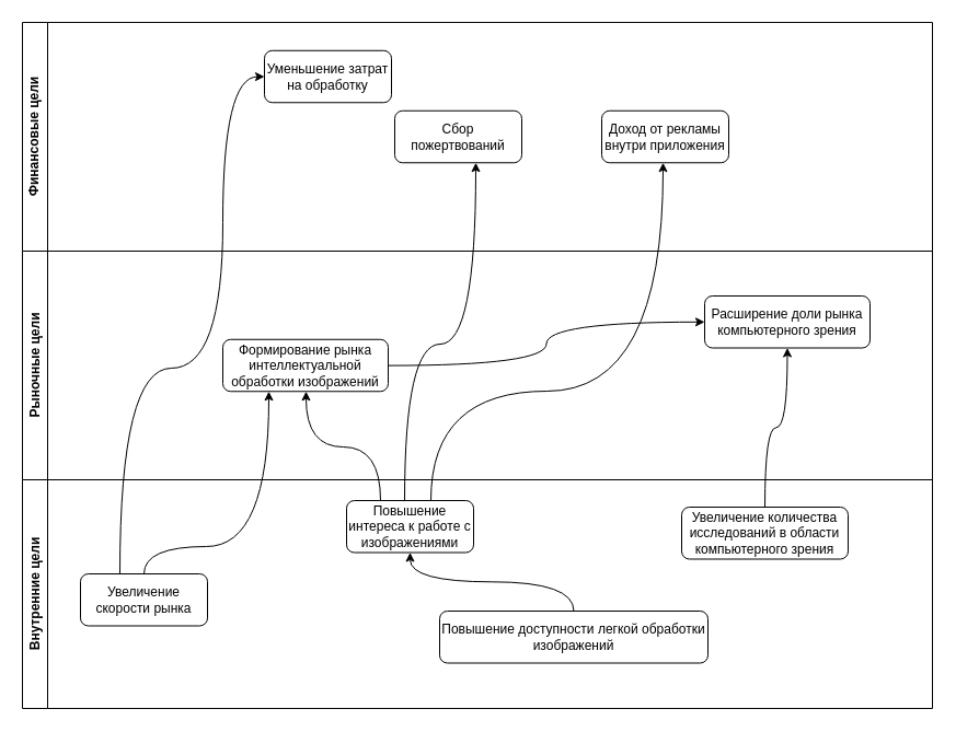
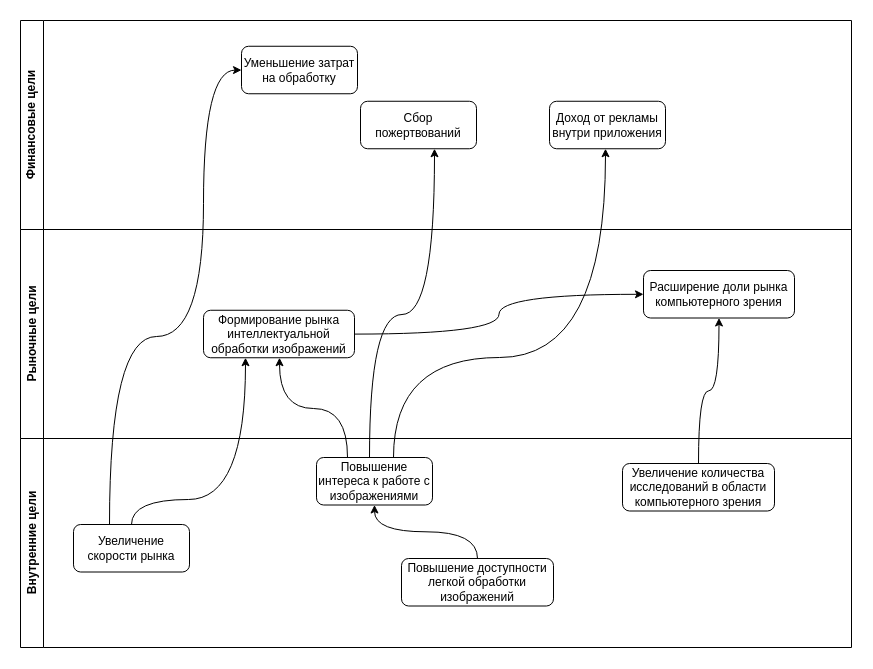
- <mxCell id="13" value="Повышение доступности легкой обработки изображений" style="rounded=1;whiteSpace=wrap;html=1;" vertex="1" parent="10"><mxGeometry x="381" y="120" width="245" height="47.5" as="geometry" /></mxCell>
+ <mxCell id="13" value="Повышение доступности легкой обработки изображений" style="rounded=1;whiteSpace=wrap;html=1;" vertex="1" parent="10"><mxGeometry x="381" y="120" width="152" height="47.5" as="geometry" /></mxCell>
